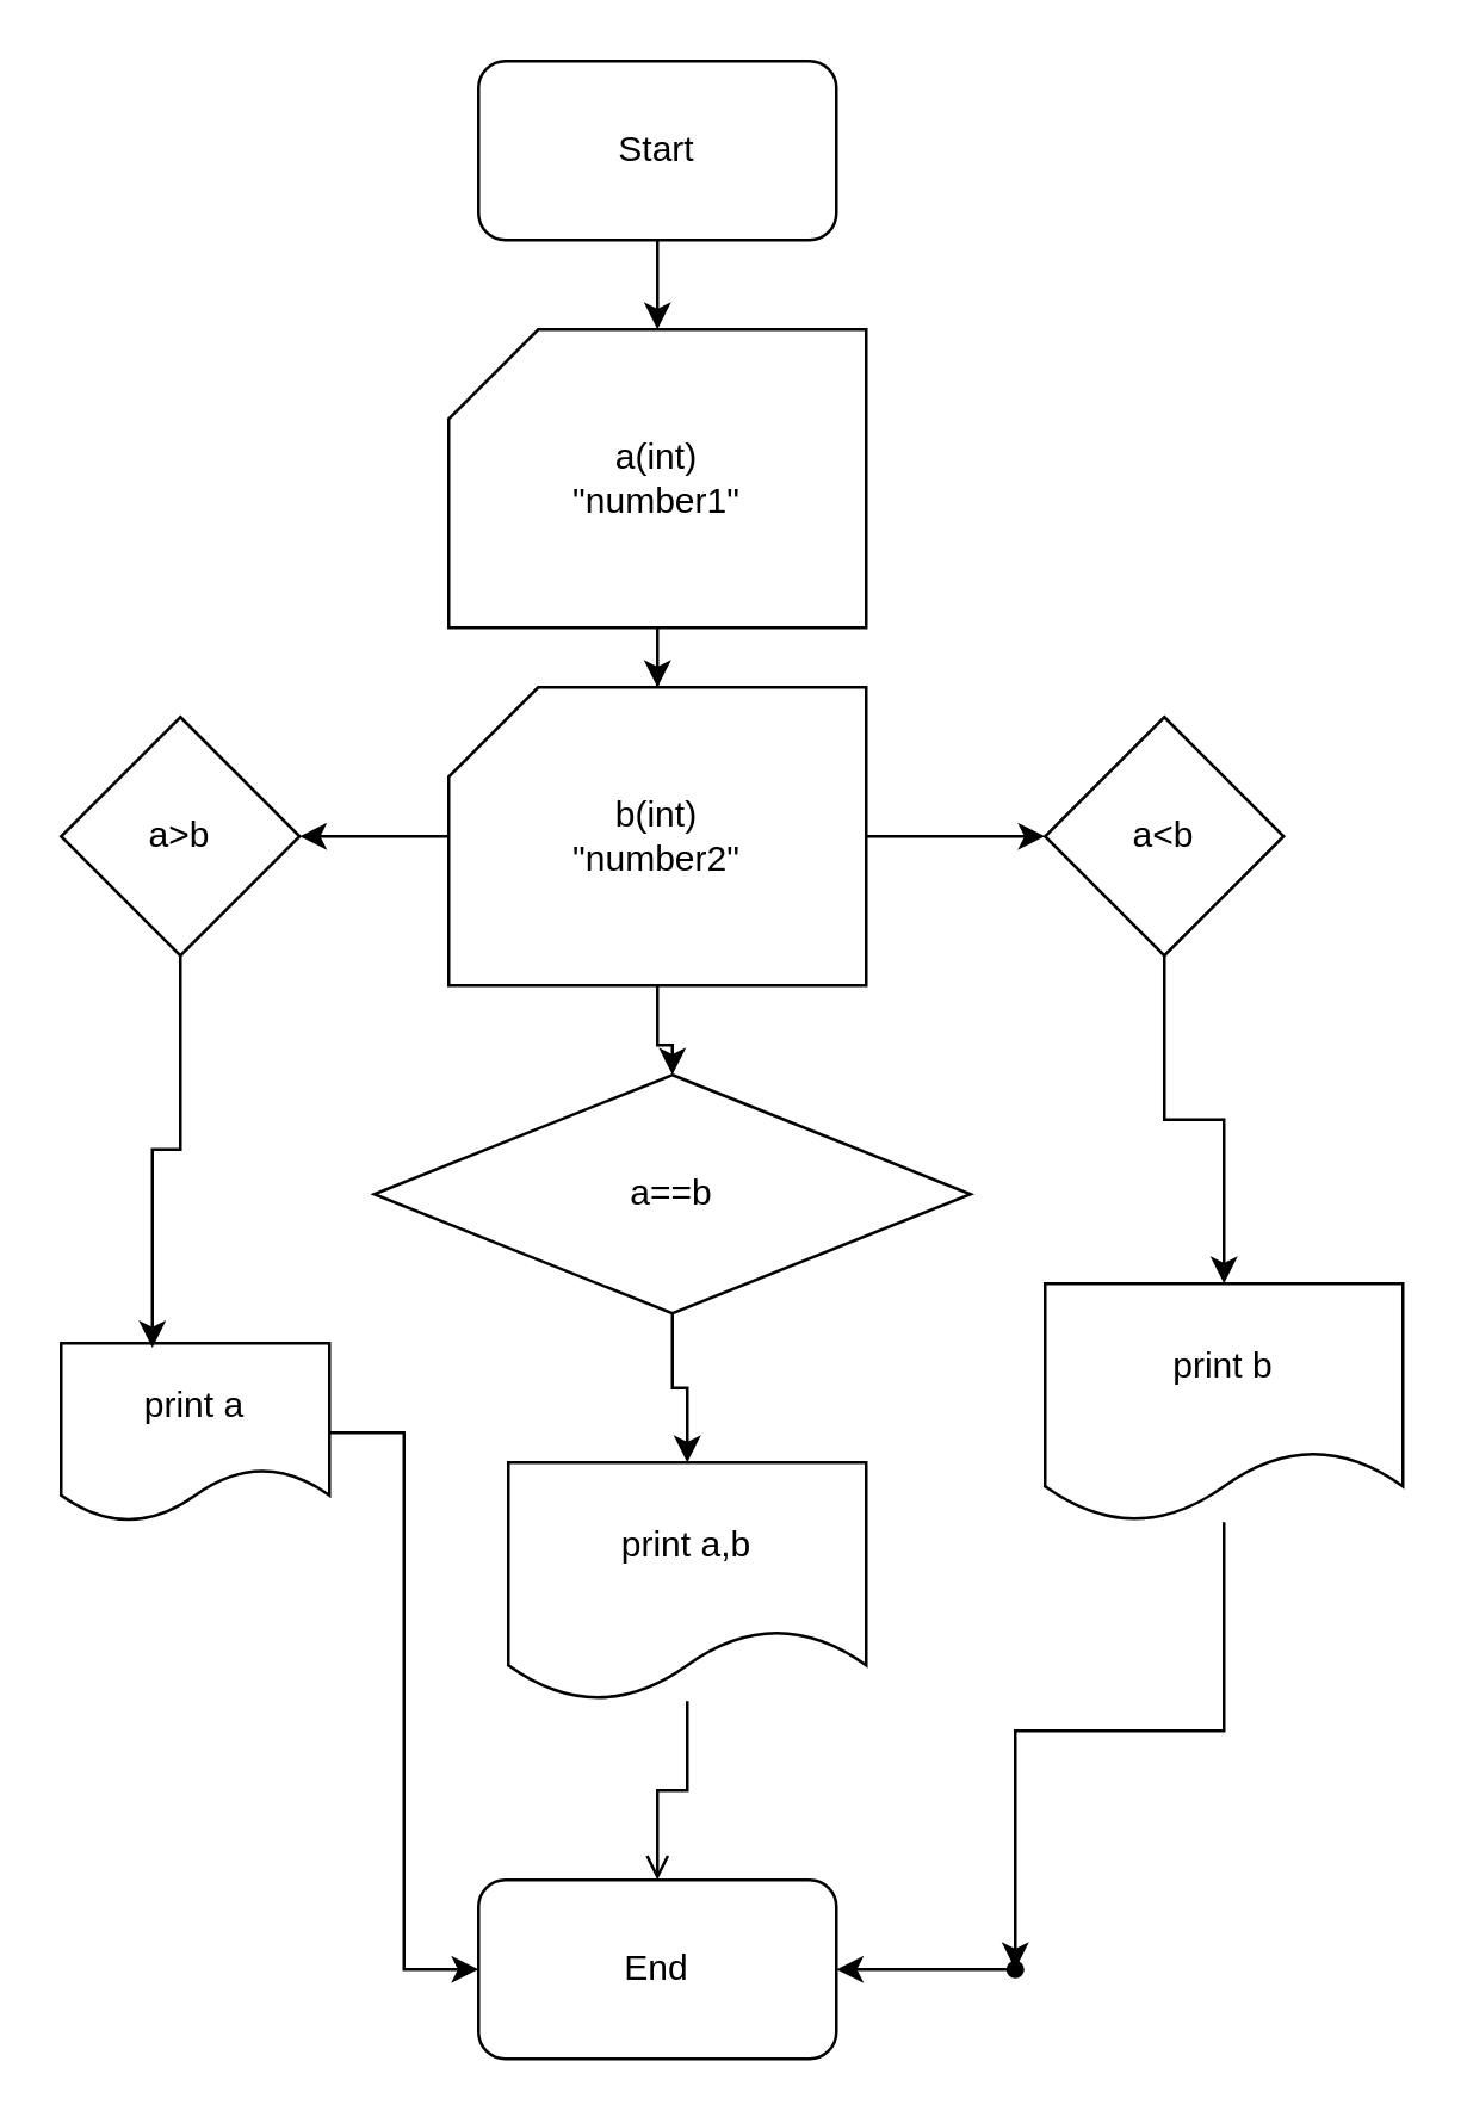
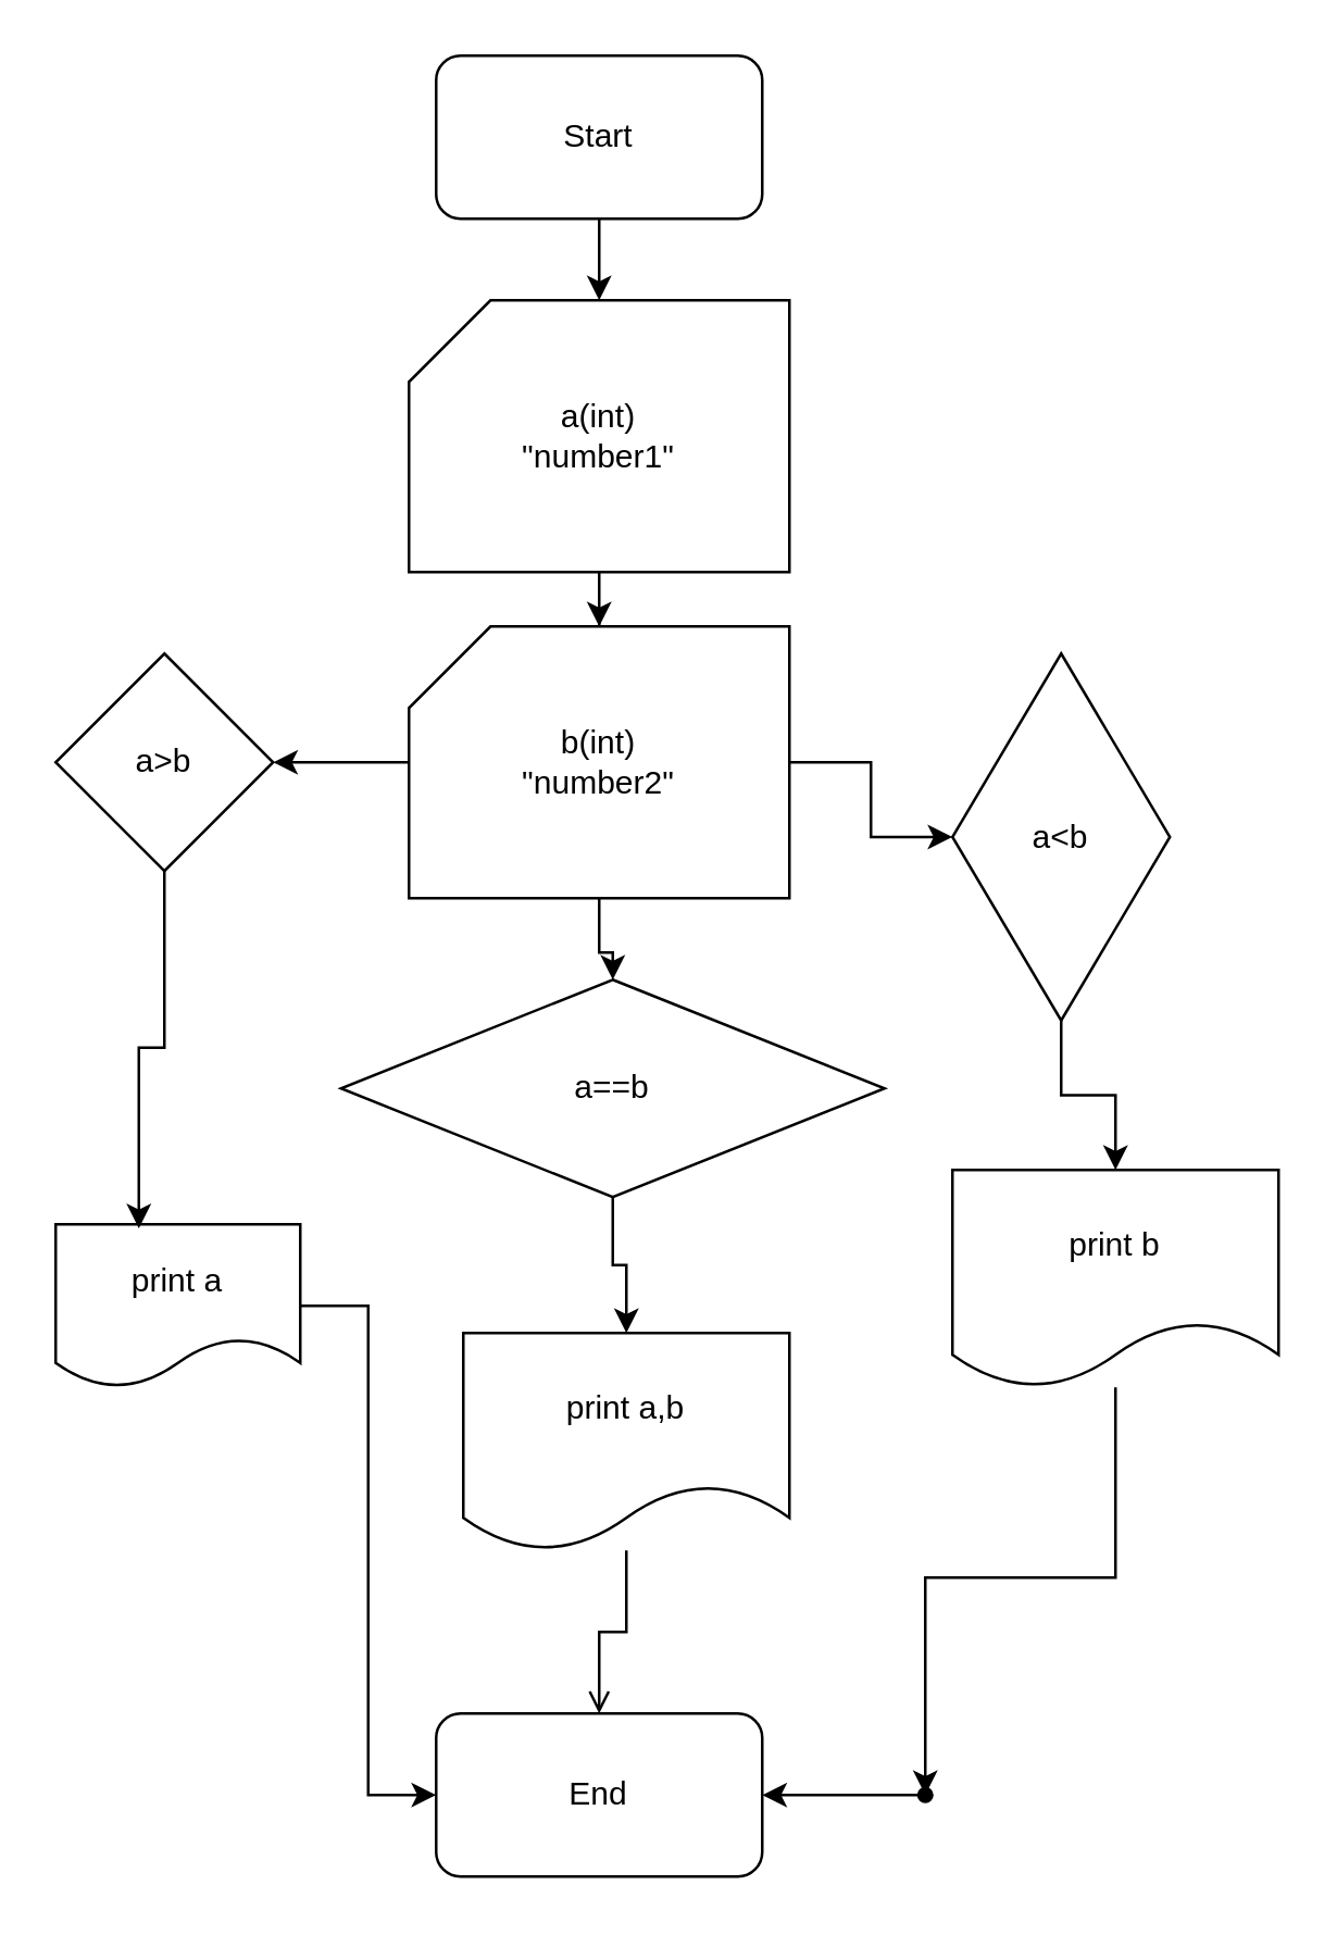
- <mxCell id="11" value="a&amp;lt;b" style="rhombus;whiteSpace=wrap;html=1;" parent="1" vertex="1"><mxGeometry x="350" y="240" width="80" height="80" as="geometry" /></mxCell>
+ <mxCell id="11" value="a&amp;lt;b" style="rhombus;whiteSpace=wrap;html=1;" parent="1" vertex="1"><mxGeometry x="350" y="240" width="80" height="135" as="geometry" /></mxCell>
